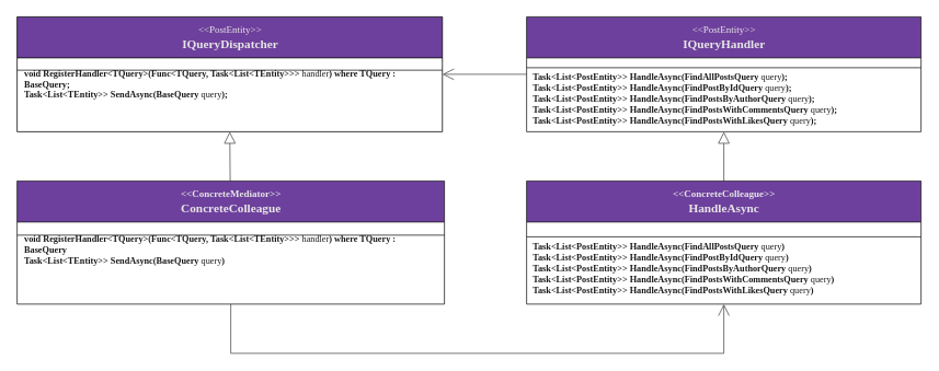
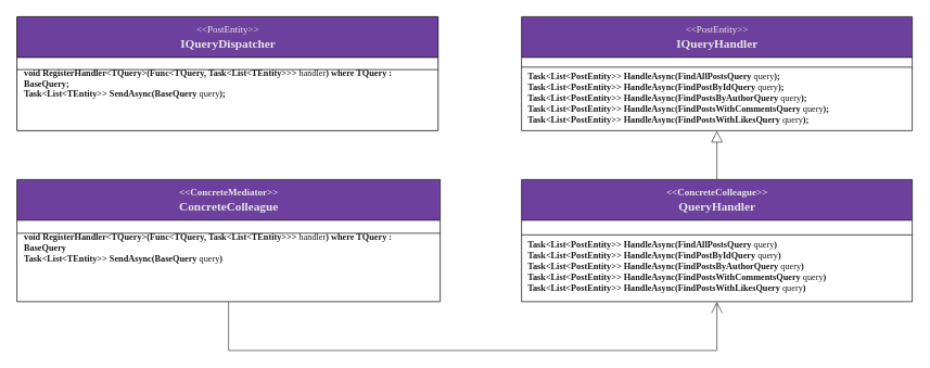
- <mxCell id="2" style="rounded=0;orthogonalLoop=1;jettySize=auto;html=1;fontFamily=Source Sans Pro;fontSource=https%3A%2F%2Ffonts.googleapis.com%2Fcss%3Ffamily%3DSource%2BSans%2BPro;fontSize=16;fontColor=#E6E6E6;endArrow=open;endFill=0;strokeColor=#4D4D4D;strokeWidth=1;entryX=1;entryY=0.5;entryDx=0;entryDy=0;exitX=0;exitY=0.5;exitDx=0;exitDy=0;endSize=12;startSize=6;" parent="1" source="3" target="6" edge="1"><mxGeometry relative="1" as="geometry"><mxPoint x="419" y="80" as="targetPoint" /></mxGeometry></mxCell>
- <mxCell id="9" style="rounded=0;orthogonalLoop=1;jettySize=auto;html=1;entryX=0.5;entryY=1;entryDx=0;entryDy=0;fontFamily=Source Sans Pro;fontSource=https%3A%2F%2Ffonts.googleapis.com%2Fcss%3Ffamily%3DSource%2BSans%2BPro;fontSize=15;fontColor=#E6E6E6;endArrow=block;endFill=0;strokeColor=#4D4D4D;strokeWidth=1;endSize=12;" parent="1" source="11" target="6" edge="1"><mxGeometry relative="1" as="geometry" /></mxCell>
- <mxCell id="15" value="&lt;div style=&quot;font-size: 12px&quot;&gt;&amp;lt;&amp;lt;ConcreteColleague&amp;gt;&amp;gt;&lt;br&gt;&lt;/div&gt;&lt;div&gt;HandleAsync&lt;/div&gt;" style="swimlane;html=1;fontStyle=1;align=center;verticalAlign=middle;childLayout=stackLayout;horizontal=1;startSize=50;horizontalStack=0;resizeParent=1;resizeLast=0;collapsible=1;marginBottom=0;swimlaneFillColor=#ffffff;rounded=0;shadow=0;comic=0;labelBackgroundColor=none;strokeWidth=1;fontFamily=Source Sans Pro;fontSize=15;fillColor=#6E409D;fontColor=#E6E6E6;fontSource=https%3A%2F%2Ffonts.googleapis.com%2Fcss%3Ffamily%3DSource%2BSans%2BPro;strokeColor=#1A1A1A;" parent="1" vertex="1"><mxGeometry x="640" y="220" width="480" height="150" as="geometry"><mxRectangle x="665" y="136" width="100" height="26" as="alternateBounds" /></mxGeometry></mxCell>
+ <mxCell id="15" value="&lt;div style=&quot;font-size: 12px&quot;&gt;&amp;lt;&amp;lt;ConcreteColleague&amp;gt;&amp;gt;&lt;br&gt;&lt;/div&gt;&lt;div&gt;QueryHandler&lt;/div&gt;" style="swimlane;html=1;fontStyle=1;align=center;verticalAlign=middle;childLayout=stackLayout;horizontal=1;startSize=50;horizontalStack=0;resizeParent=1;resizeLast=0;collapsible=1;marginBottom=0;swimlaneFillColor=#ffffff;rounded=0;shadow=0;comic=0;labelBackgroundColor=none;strokeWidth=1;fontFamily=Source Sans Pro;fontSize=15;fillColor=#6E409D;fontColor=#E6E6E6;fontSource=https%3A%2F%2Ffonts.googleapis.com%2Fcss%3Ffamily%3DSource%2BSans%2BPro;strokeColor=#1A1A1A;" parent="1" vertex="1"><mxGeometry x="640" y="220" width="480" height="150" as="geometry"><mxRectangle x="665" y="136" width="100" height="26" as="alternateBounds" /></mxGeometry></mxCell>
